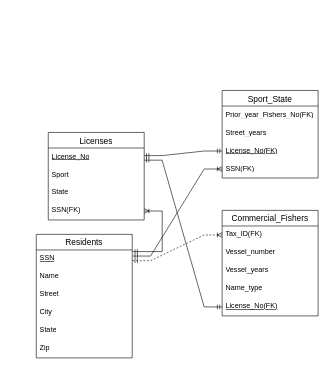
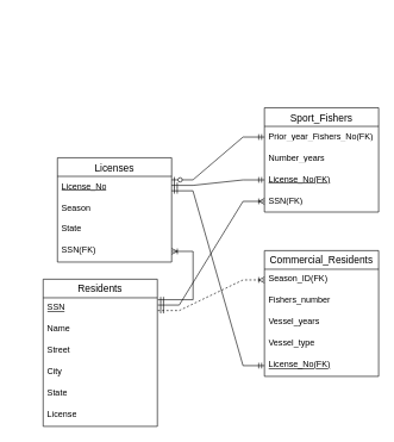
- <mxCell id="14" value="Sport_State" style="swimlane;fontStyle=0;childLayout=stackLayout;horizontal=1;startSize=26;horizontalStack=0;resizeParent=1;resizeParentMax=0;resizeLast=0;collapsible=1;marginBottom=0;align=center;fontSize=14;" vertex="1" parent="1"><mxGeometry x="370" y="150" width="160" height="146" as="geometry" /></mxCell>
+ <mxCell id="14" value="Sport_Fishers" style="swimlane;fontStyle=0;childLayout=stackLayout;horizontal=1;startSize=26;horizontalStack=0;resizeParent=1;resizeParentMax=0;resizeLast=0;collapsible=1;marginBottom=0;align=center;fontSize=14;" vertex="1" parent="1"><mxGeometry x="370" y="150" width="160" height="146" as="geometry" /></mxCell>
- <mxCell id="16" value="Street_years" style="text;strokeColor=none;fillColor=none;spacingLeft=4;spacingRight=4;overflow=hidden;rotatable=0;points=[[0,0.5],[1,0.5]];portConstraint=eastwest;fontSize=12;whiteSpace=wrap;html=1;" vertex="1" parent="14"><mxGeometry y="56" width="160" height="30" as="geometry" /></mxCell>
+ <mxCell id="16" value="Number_years" style="text;strokeColor=none;fillColor=none;spacingLeft=4;spacingRight=4;overflow=hidden;rotatable=0;points=[[0,0.5],[1,0.5]];portConstraint=eastwest;fontSize=12;whiteSpace=wrap;html=1;" vertex="1" parent="14"><mxGeometry y="56" width="160" height="30" as="geometry" /></mxCell>
+ <mxCell id="26" value="" style="edgeStyle=entityRelationEdgeStyle;fontSize=12;html=1;endArrow=ERzeroToOne;startArrow=ERmandOne;rounded=0;entryX=0.999;entryY=0.163;entryDx=0;entryDy=0;entryPerimeter=0;" edge="1" parent="1" source="15" target="3"><mxGeometry width="100" height="100" relative="1" as="geometry"><mxPoint x="180" y="200" as="sourcePoint" /><mxPoint x="300" y="240" as="targetPoint" /><Array as="points"><mxPoint x="20" y="20" /></Array></mxGeometry></mxCell>
- <mxCell id="4" value="Sport" style="text;strokeColor=none;fillColor=none;spacingLeft=4;spacingRight=4;overflow=hidden;rotatable=0;points=[[0,0.5],[1,0.5]];portConstraint=eastwest;fontSize=12;whiteSpace=wrap;html=1;" vertex="1" parent="2"><mxGeometry y="56" width="160" height="30" as="geometry" /></mxCell>
+ <mxCell id="4" value="Season" style="text;strokeColor=none;fillColor=none;spacingLeft=4;spacingRight=4;overflow=hidden;rotatable=0;points=[[0,0.5],[1,0.5]];portConstraint=eastwest;fontSize=12;whiteSpace=wrap;html=1;" vertex="1" parent="2"><mxGeometry y="56" width="160" height="30" as="geometry" /></mxCell>
- <mxCell id="19" value="Commercial_Fishers" style="swimlane;fontStyle=0;childLayout=stackLayout;horizontal=1;startSize=26;horizontalStack=0;resizeParent=1;resizeParentMax=0;resizeLast=0;collapsible=1;marginBottom=0;align=center;fontSize=14;" vertex="1" parent="1"><mxGeometry x="370" y="350" width="160" height="176" as="geometry" /></mxCell>
+ <mxCell id="19" value="Commercial_Residents" style="swimlane;fontStyle=0;childLayout=stackLayout;horizontal=1;startSize=26;horizontalStack=0;resizeParent=1;resizeParentMax=0;resizeLast=0;collapsible=1;marginBottom=0;align=center;fontSize=14;" vertex="1" parent="1"><mxGeometry x="370" y="350" width="160" height="176" as="geometry" /></mxCell>
- <mxCell id="20" value="Tax_ID(FK)" style="text;strokeColor=none;fillColor=none;spacingLeft=4;spacingRight=4;overflow=hidden;rotatable=0;points=[[0,0.5],[1,0.5]];portConstraint=eastwest;fontSize=12;whiteSpace=wrap;html=1;" vertex="1" parent="19"><mxGeometry y="26" width="160" height="30" as="geometry" /></mxCell>
+ <mxCell id="20" value="Season_ID(FK)" style="text;strokeColor=none;fillColor=none;spacingLeft=4;spacingRight=4;overflow=hidden;rotatable=0;points=[[0,0.5],[1,0.5]];portConstraint=eastwest;fontSize=12;whiteSpace=wrap;html=1;" vertex="1" parent="19"><mxGeometry y="26" width="160" height="30" as="geometry" /></mxCell>
- <mxCell id="21" value="Vessel_number" style="text;strokeColor=none;fillColor=none;spacingLeft=4;spacingRight=4;overflow=hidden;rotatable=0;points=[[0,0.5],[1,0.5]];portConstraint=eastwest;fontSize=12;whiteSpace=wrap;html=1;" vertex="1" parent="19"><mxGeometry y="56" width="160" height="30" as="geometry" /></mxCell>
+ <mxCell id="21" value="Fishers_number" style="text;strokeColor=none;fillColor=none;spacingLeft=4;spacingRight=4;overflow=hidden;rotatable=0;points=[[0,0.5],[1,0.5]];portConstraint=eastwest;fontSize=12;whiteSpace=wrap;html=1;" vertex="1" parent="19"><mxGeometry y="56" width="160" height="30" as="geometry" /></mxCell>
- <mxCell id="23" value="Name_type" style="text;strokeColor=none;fillColor=none;spacingLeft=4;spacingRight=4;overflow=hidden;rotatable=0;points=[[0,0.5],[1,0.5]];portConstraint=eastwest;fontSize=12;whiteSpace=wrap;html=1;" vertex="1" parent="19"><mxGeometry y="116" width="160" height="30" as="geometry" /></mxCell>
+ <mxCell id="23" value="Vessel_type" style="text;strokeColor=none;fillColor=none;spacingLeft=4;spacingRight=4;overflow=hidden;rotatable=0;points=[[0,0.5],[1,0.5]];portConstraint=eastwest;fontSize=12;whiteSpace=wrap;html=1;" vertex="1" parent="19"><mxGeometry y="116" width="160" height="30" as="geometry" /></mxCell>
- <mxCell id="13" value="Zip" style="text;strokeColor=none;fillColor=none;spacingLeft=4;spacingRight=4;overflow=hidden;rotatable=0;points=[[0,0.5],[1,0.5]];portConstraint=eastwest;fontSize=12;whiteSpace=wrap;html=1;" vertex="1" parent="7"><mxGeometry y="176" width="160" height="30" as="geometry" /></mxCell>
+ <mxCell id="13" value="License" style="text;strokeColor=none;fillColor=none;spacingLeft=4;spacingRight=4;overflow=hidden;rotatable=0;points=[[0,0.5],[1,0.5]];portConstraint=eastwest;fontSize=12;whiteSpace=wrap;html=1;" vertex="1" parent="7"><mxGeometry y="176" width="160" height="30" as="geometry" /></mxCell>
